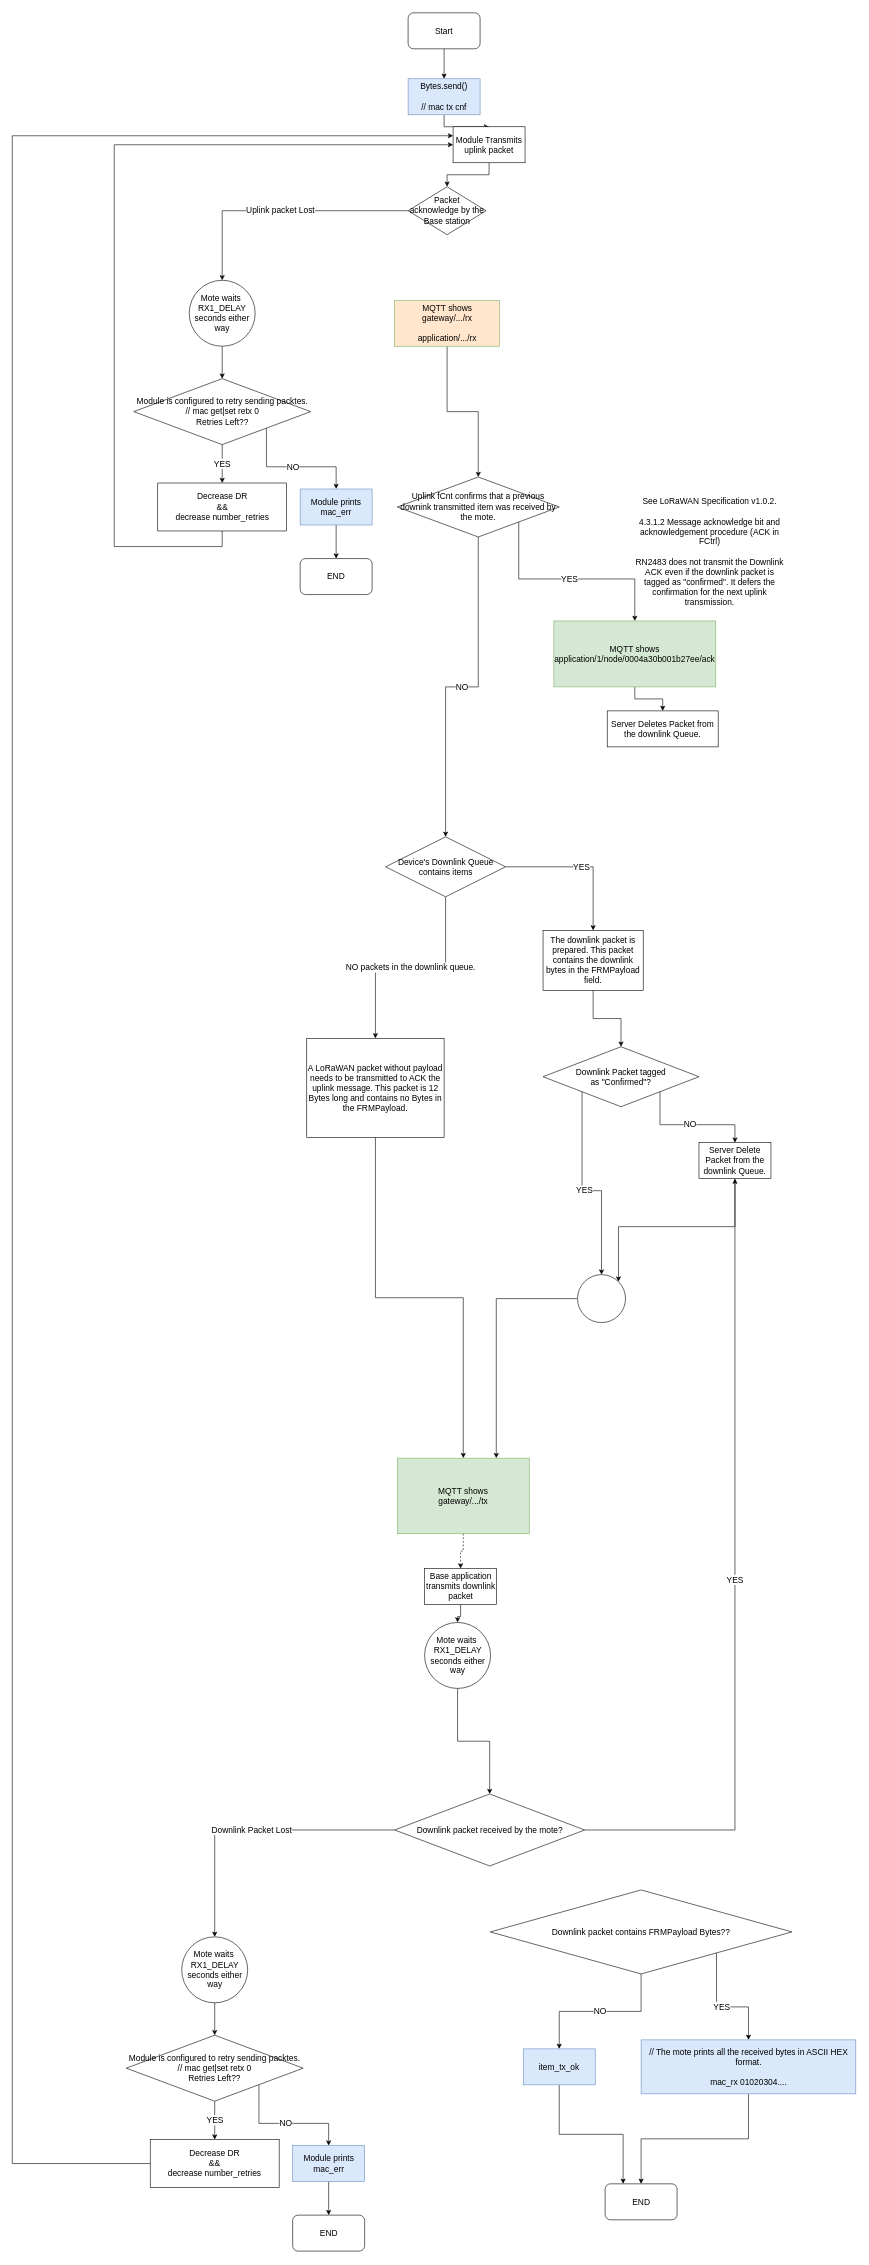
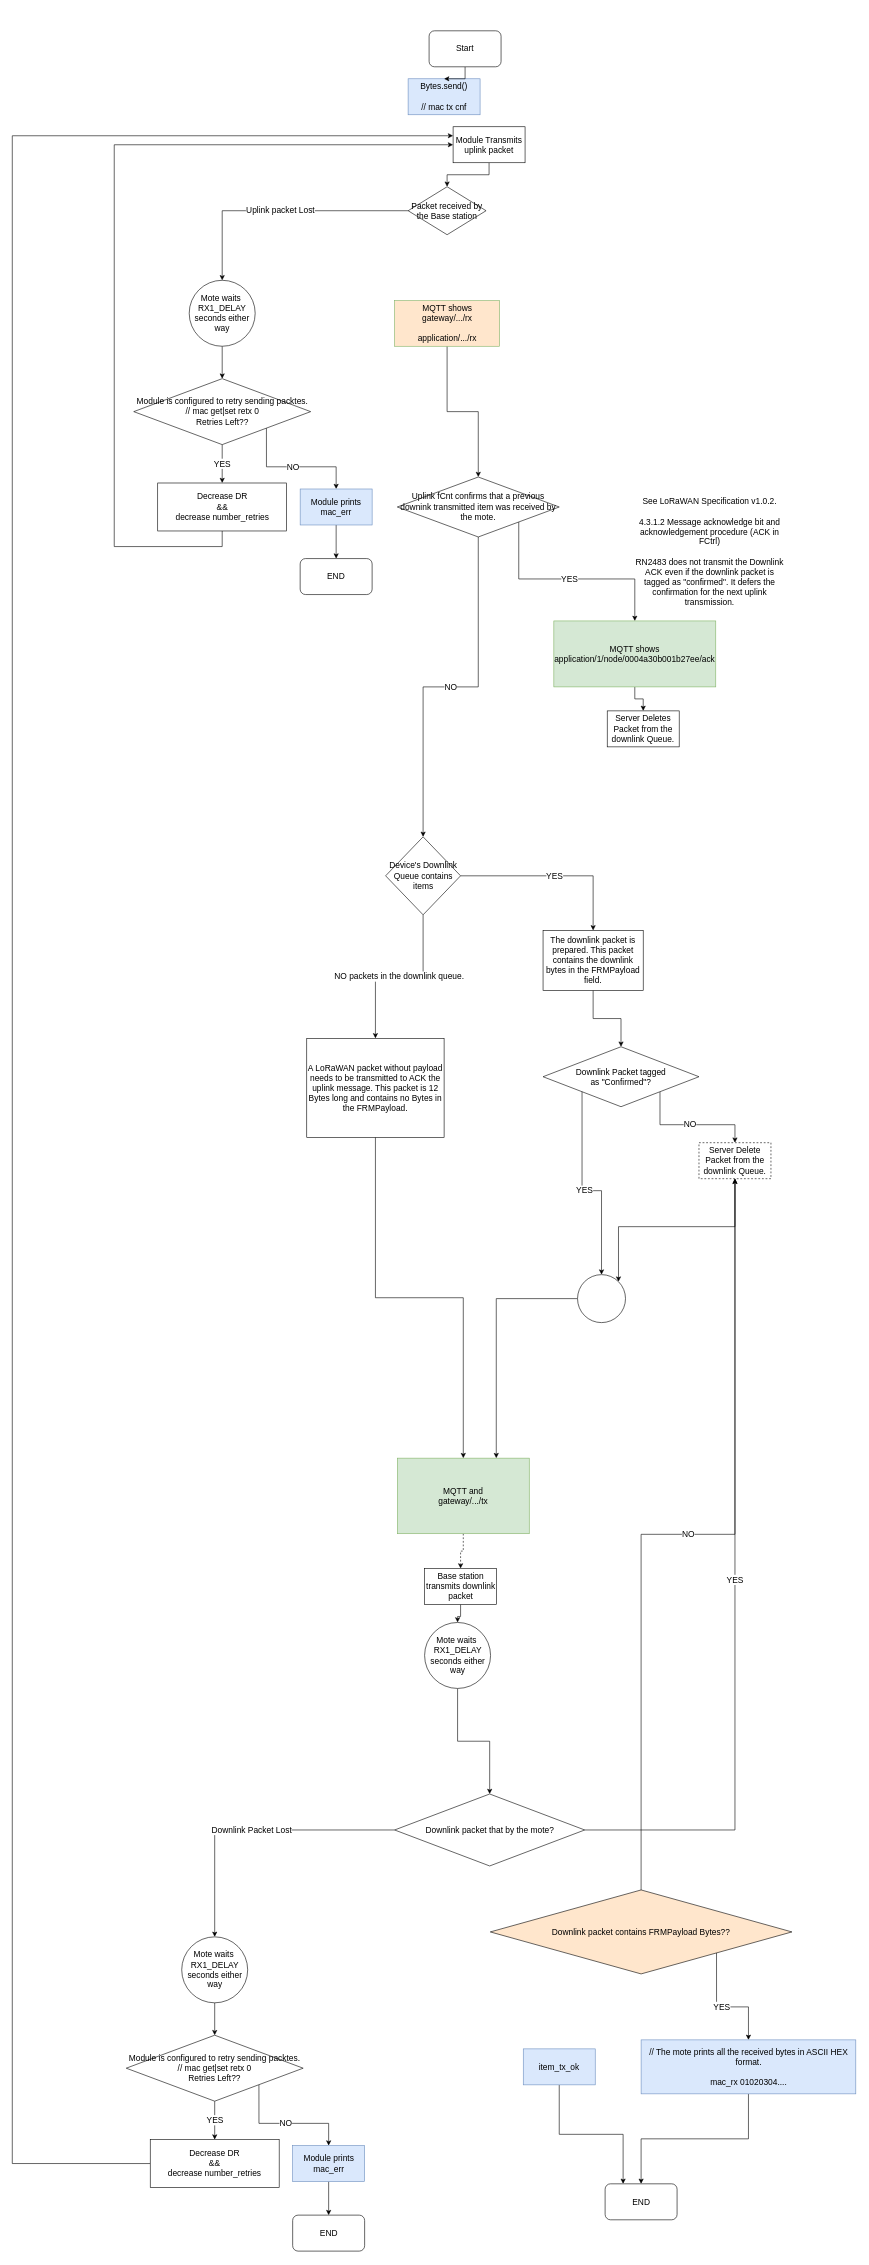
- <mxCell id="37" value="Start" style="rounded=1;whiteSpace=wrap;html=1;fontSize=14;align=center;" parent="1" vertex="1"><mxGeometry x="680" y="20" width="120" height="60" as="geometry" /></mxCell>
+ <mxCell id="37" value="Start" style="rounded=1;whiteSpace=wrap;html=1;fontSize=14;align=center;" parent="1" vertex="1"><mxGeometry x="715" y="50" width="120" height="60" as="geometry" /></mxCell>
- <mxCell id="2" style="edgeStyle=orthogonalEdgeStyle;rounded=0;html=1;jettySize=auto;orthogonalLoop=1;fontSize=14;" parent="1" source="3" target="14" edge="1"><mxGeometry relative="1" as="geometry" /></mxCell>
- <mxCell id="5" value="Packet acknowledge by the Base station" style="rhombus;whiteSpace=wrap;html=1;fontSize=14;align=center;" parent="1" vertex="1"><mxGeometry x="680" y="310" width="130" height="80" as="geometry" /></mxCell>
+ <mxCell id="5" value="Packet received by the Base station" style="rhombus;whiteSpace=wrap;html=1;fontSize=14;align=center;" parent="1" vertex="1"><mxGeometry x="680" y="310" width="130" height="80" as="geometry" /></mxCell>
- <mxCell id="25" value="Server Deletes Packet from the downlink Queue." style="rounded=0;whiteSpace=wrap;html=1;fontSize=14;align=center;" parent="1" vertex="1"><mxGeometry x="1012" y="1184" width="185" height="60" as="geometry" /></mxCell>
+ <mxCell id="25" value="Server Deletes Packet from the downlink Queue." style="rounded=0;whiteSpace=wrap;html=1;fontSize=14;align=center;" parent="1" vertex="1"><mxGeometry x="1012" y="1184" width="120" height="60" as="geometry" /></mxCell>
- <mxCell id="10" value="Device's Downlink Queue contains items" style="rhombus;whiteSpace=wrap;html=1;fontSize=14;align=center;" parent="1" vertex="1"><mxGeometry x="642.5" y="1394" width="200" height="100" as="geometry" /></mxCell>
+ <mxCell id="10" value="Device's Downlink Queue contains items" style="rhombus;whiteSpace=wrap;html=1;fontSize=14;align=center;" parent="1" vertex="1"><mxGeometry x="642.5" y="1394" width="125" height="130" as="geometry" /></mxCell>
- <mxCell id="31" value="Server Delete Packet from the downlink Queue." style="rounded=0;whiteSpace=wrap;html=1;fontSize=14;align=center;" parent="1" vertex="1"><mxGeometry x="1165" y="1904" width="120" height="60" as="geometry" /></mxCell>
+ <mxCell id="31" value="Server Delete Packet from the downlink Queue." style="rounded=0;whiteSpace=wrap;html=1;fontSize=14;align=center;dashed=1;" parent="1" vertex="1"><mxGeometry x="1165" y="1904" width="120" height="60" as="geometry" /></mxCell>
- <mxCell id="12" value="MQTT shows&lt;br&gt;gateway/.../tx&lt;br&gt;" style="rounded=0;whiteSpace=wrap;html=1;fontSize=14;align=center;fillColor=#d5e8d4;strokeColor=#82b366;" parent="1" vertex="1"><mxGeometry x="662" y="2430" width="220" height="126" as="geometry" /></mxCell>
+ <mxCell id="12" value="MQTT and&lt;br&gt;gateway/.../tx&lt;br&gt;" style="rounded=0;whiteSpace=wrap;html=1;fontSize=14;align=center;fillColor=#d5e8d4;strokeColor=#82b366;" parent="1" vertex="1"><mxGeometry x="662" y="2430" width="220" height="126" as="geometry" /></mxCell>
- <mxCell id="16" value="Base application transmits downlink packet" style="rounded=0;whiteSpace=wrap;html=1;fontSize=14;align=center;" parent="1" vertex="1"><mxGeometry x="707.5" y="2614" width="120" height="60" as="geometry" /></mxCell>
+ <mxCell id="16" value="Base station transmits downlink packet" style="rounded=0;whiteSpace=wrap;html=1;fontSize=14;align=center;" parent="1" vertex="1"><mxGeometry x="707.5" y="2614" width="120" height="60" as="geometry" /></mxCell>
- <mxCell id="19" value="Downlink packet received by the mote?" style="rhombus;whiteSpace=wrap;html=1;fontSize=14;align=center;" parent="1" vertex="1"><mxGeometry x="657.5" y="2990" width="317" height="120" as="geometry" /></mxCell>
+ <mxCell id="19" value="Downlink packet that by the mote?" style="rhombus;whiteSpace=wrap;html=1;fontSize=14;align=center;" parent="1" vertex="1"><mxGeometry x="657.5" y="2990" width="317" height="120" as="geometry" /></mxCell>
- <mxCell id="47" value="Downlink packet contains FRMPayload Bytes??" style="rhombus;whiteSpace=wrap;html=1;fontSize=14;align=center;" parent="1" vertex="1"><mxGeometry x="817" y="3150" width="503" height="140" as="geometry" /></mxCell>
+ <mxCell id="47" value="Downlink packet contains FRMPayload Bytes??" style="rhombus;whiteSpace=wrap;html=1;fontSize=14;align=center;fillColor=#ffe6cc;" parent="1" vertex="1"><mxGeometry x="817" y="3150" width="503" height="140" as="geometry" /></mxCell>
- <mxCell id="45" value="NO" style="edgeStyle=orthogonalEdgeStyle;rounded=0;html=1;jettySize=auto;orthogonalLoop=1;fontSize=14;" parent="1" source="47" target="49" edge="1"><mxGeometry relative="1" as="geometry" /></mxCell>
+ <mxCell id="45" value="NO" style="edgeStyle=orthogonalEdgeStyle;rounded=0;html=1;jettySize=auto;orthogonalLoop=1;fontSize=14;" parent="1" source="47" target="31" edge="1"><mxGeometry relative="1" as="geometry" /></mxCell>
